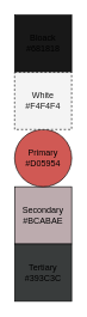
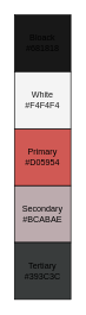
- <mxCell id="6" value="White&lt;br&gt;#F4F4F4" style="whiteSpace=wrap;html=1;aspect=fixed;fillColor=#F4F4F4;fontColor=#1A1A1A;dashed=1;" parent="1" vertex="1"><mxGeometry x="20" y="100" width="80" height="80" as="geometry" /></mxCell>
+ <mxCell id="6" value="White&lt;br&gt;#F4F4F4" style="whiteSpace=wrap;html=1;aspect=fixed;fillColor=#F4F4F4;fontColor=#1A1A1A;" parent="1" vertex="1"><mxGeometry x="20" y="100" width="80" height="80" as="geometry" /></mxCell>
- <mxCell id="5" value="Primary&lt;br&gt;#D05954" style="ellipse;whiteSpace=wrap;html=1;aspect=fixed;fillColor=#D05954;" parent="1" vertex="1"><mxGeometry x="20" y="180" width="80" height="80" as="geometry" /></mxCell>
+ <mxCell id="5" value="Primary&lt;br&gt;#D05954" style="whiteSpace=wrap;html=1;aspect=fixed;fillColor=#D05954;" parent="1" vertex="1"><mxGeometry x="20" y="180" width="80" height="80" as="geometry" /></mxCell>
